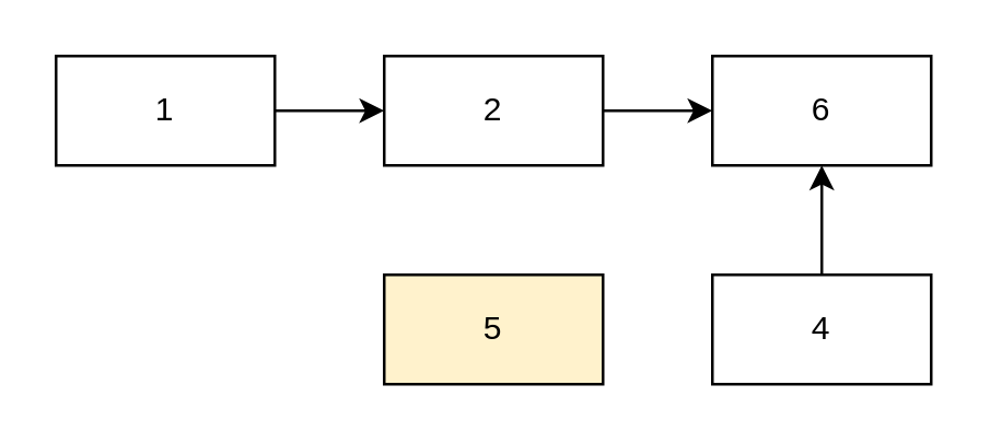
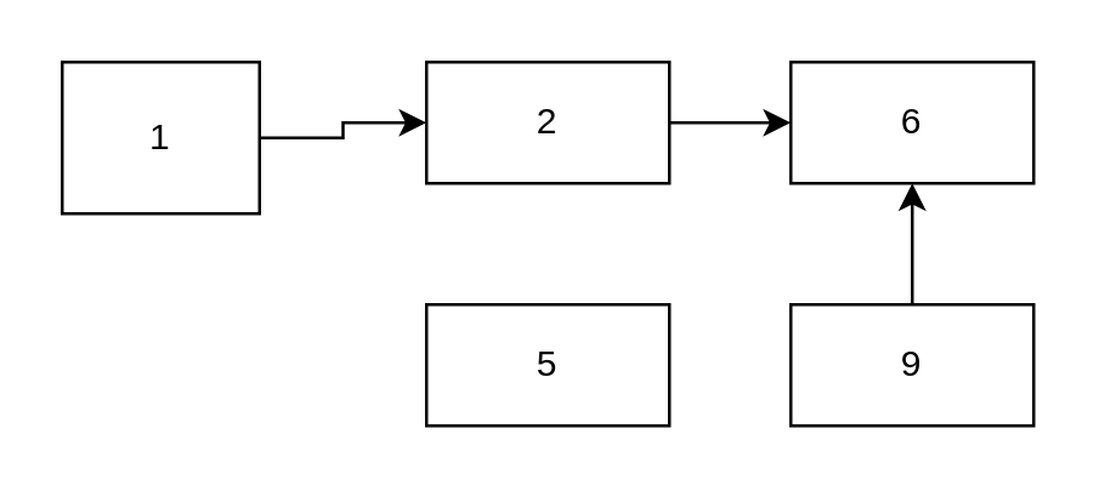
- <mxCell id="3" value="1" style="rounded=0;whiteSpace=wrap;html=1;" vertex="1" parent="1"><mxGeometry width="80" height="40" as="geometry" x="20" y="20" /></mxCell>
+ <mxCell id="3" value="1" style="rounded=0;whiteSpace=wrap;html=1;" vertex="1" parent="1"><mxGeometry x="20" y="20" width="65" height="50" as="geometry" /></mxCell>
- <mxCell id="9" value="5" style="rounded=0;whiteSpace=wrap;html=1;fillColor=#fff2cc;" vertex="1" parent="1"><mxGeometry x="140" y="100" width="80" height="40" as="geometry" /></mxCell>
+ <mxCell id="9" value="5" style="rounded=0;whiteSpace=wrap;html=1;" vertex="1" parent="1"><mxGeometry x="140" y="100" width="80" height="40" as="geometry" /></mxCell>
- <mxCell id="8" value="4" style="rounded=0;whiteSpace=wrap;html=1;" vertex="1" parent="1"><mxGeometry x="260" y="100" width="80" height="40" as="geometry" /></mxCell>
+ <mxCell id="8" value="9" style="rounded=0;whiteSpace=wrap;html=1;" vertex="1" parent="1"><mxGeometry x="260" y="100" width="80" height="40" as="geometry" /></mxCell>
